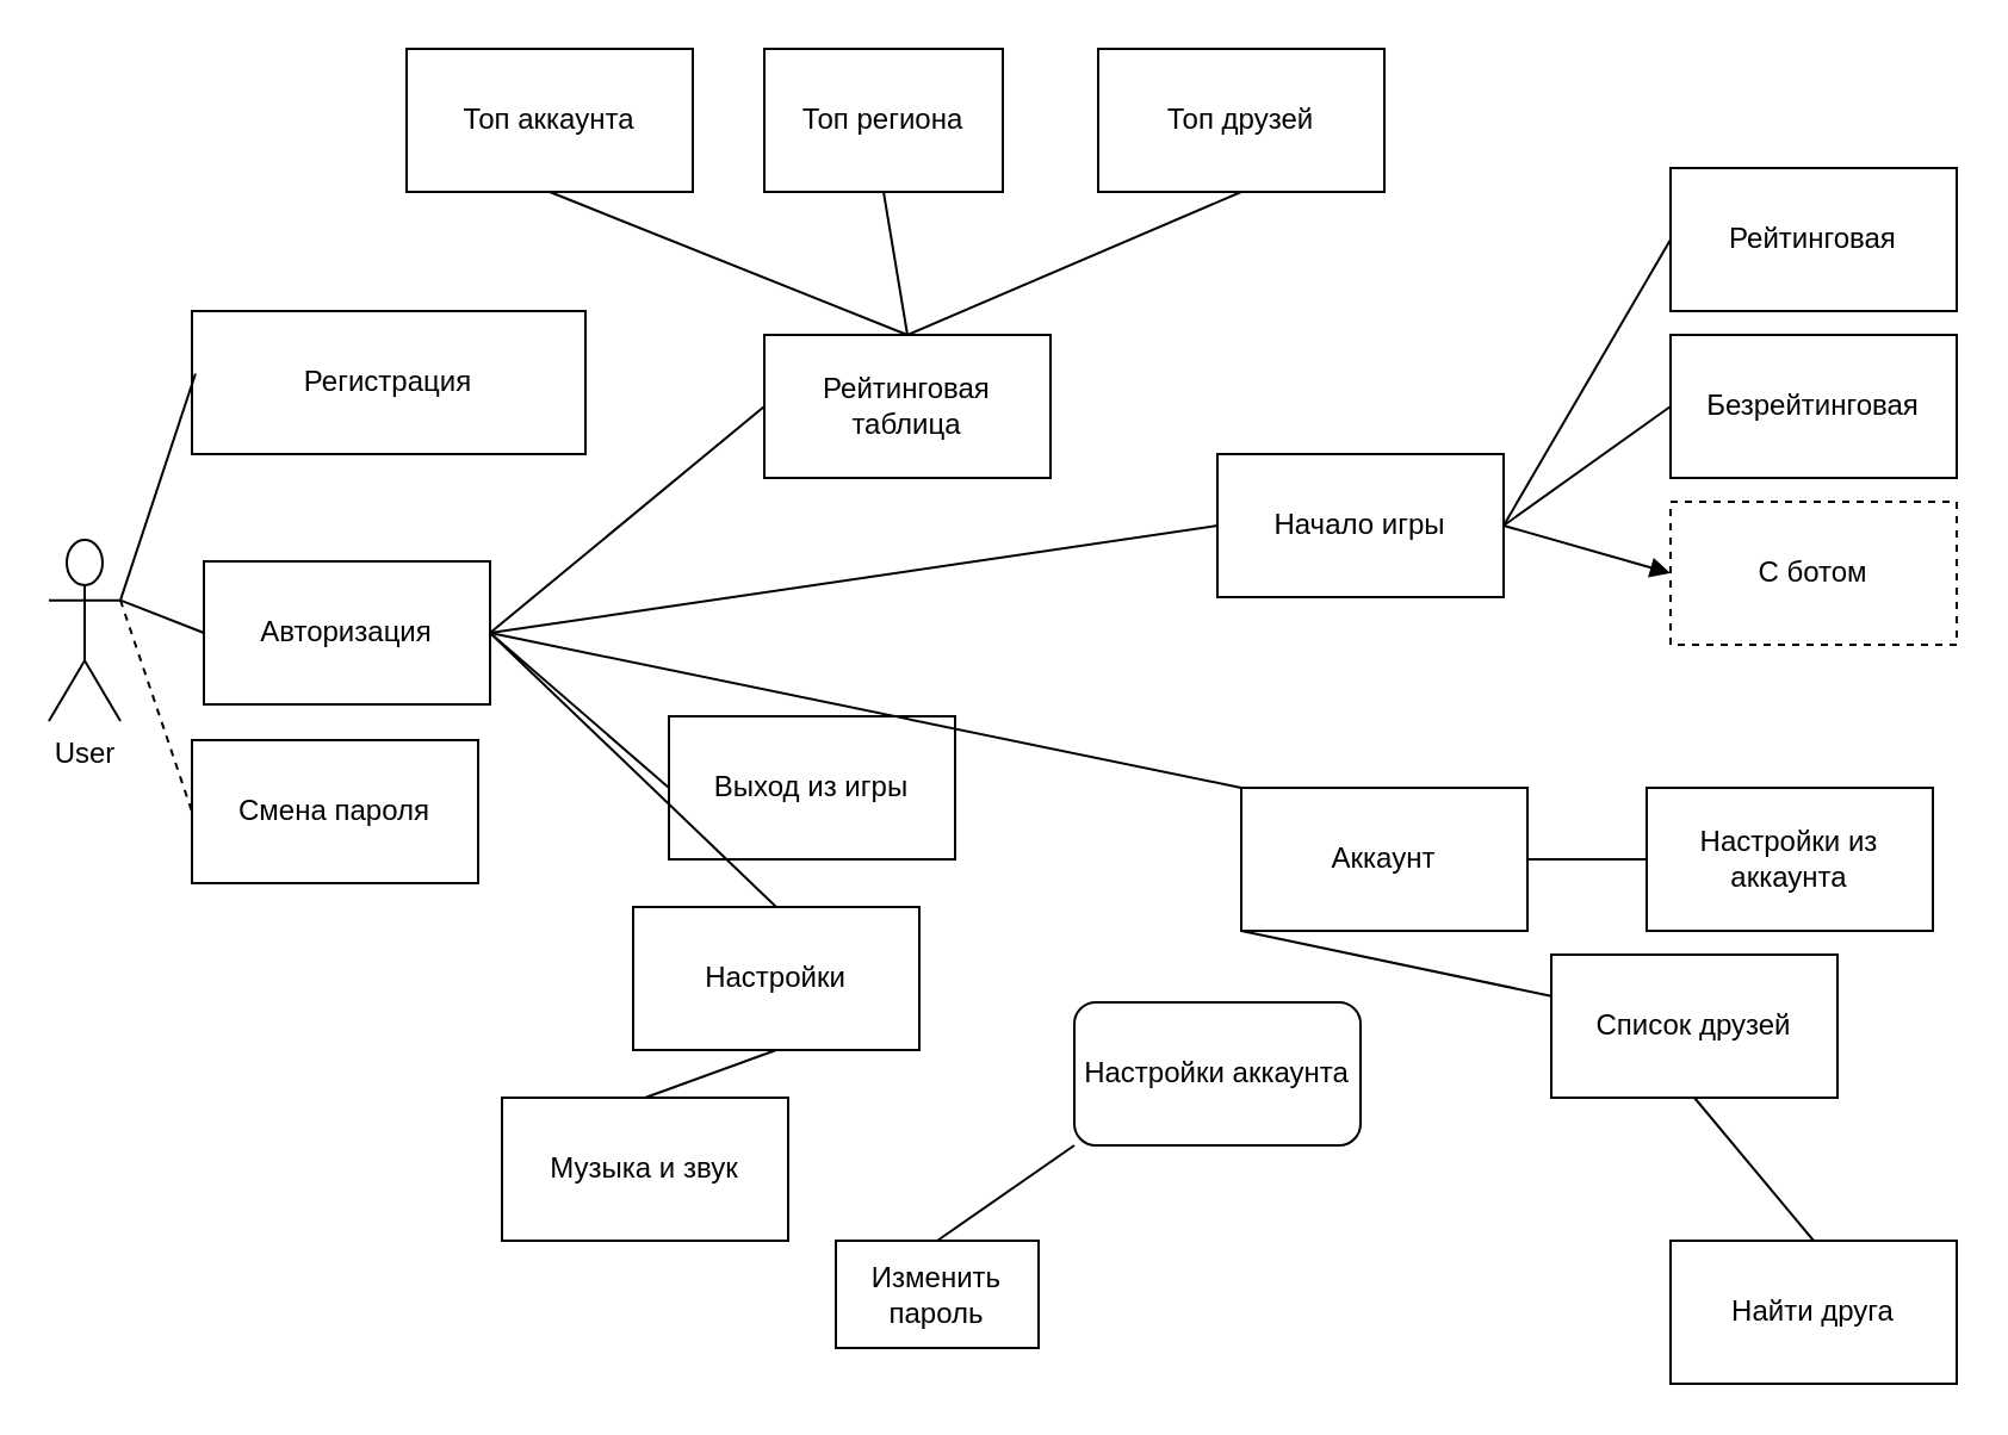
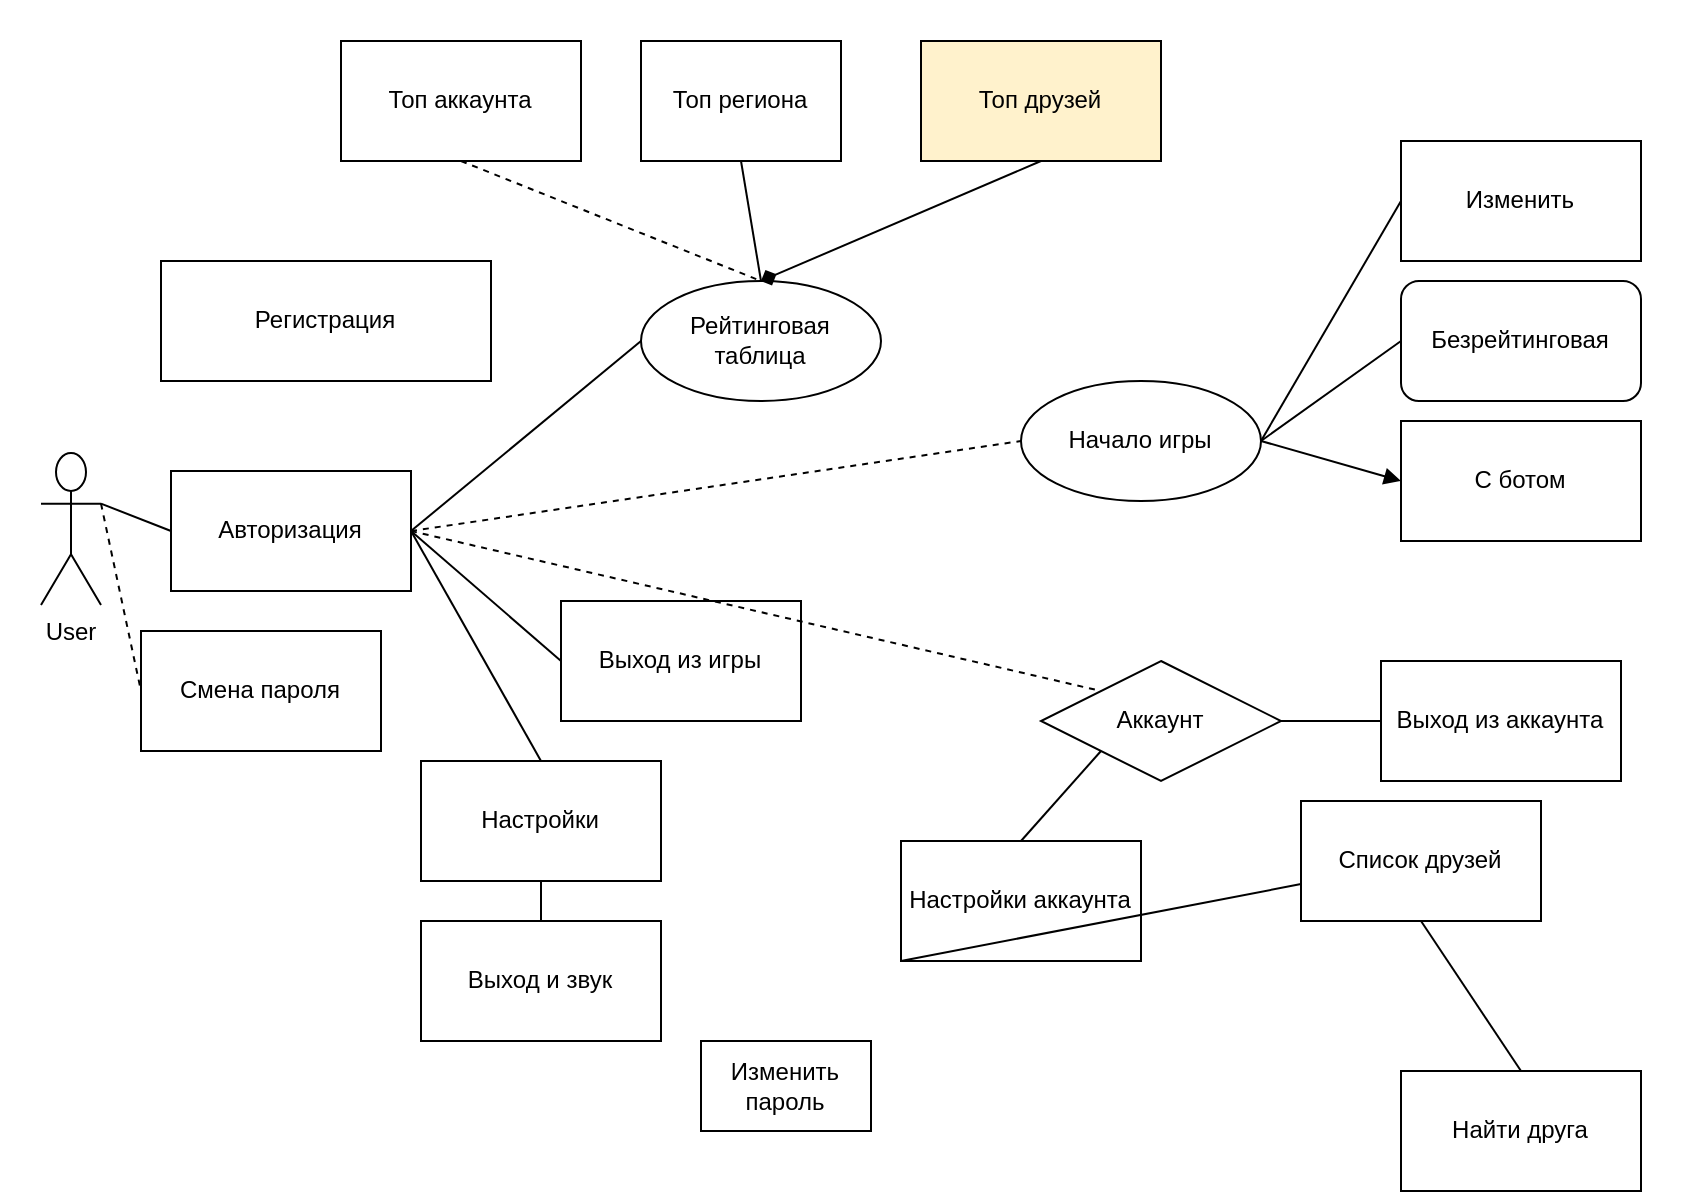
- <mxCell id="19" value="Топ друзей" style="rounded=0;whiteSpace=wrap;html=1;" parent="1" vertex="1"><mxGeometry x="460" y="20" width="120" height="60" as="geometry" /></mxCell>
+ <mxCell id="19" value="Топ друзей" style="rounded=0;whiteSpace=wrap;html=1;fillColor=#fff2cc;" parent="1" vertex="1"><mxGeometry x="460" y="20" width="120" height="60" as="geometry" /></mxCell>
- <mxCell id="38" value="Рейтинговая" style="rounded=0;whiteSpace=wrap;html=1;" vertex="1" parent="1"><mxGeometry x="700" y="70" width="120" height="60" as="geometry" /></mxCell>
+ <mxCell id="38" value="Изменить" style="rounded=0;whiteSpace=wrap;html=1;" vertex="1" parent="1"><mxGeometry x="700" y="70" width="120" height="60" as="geometry" /></mxCell>
- <mxCell id="20" value="" style="endArrow=none;html=1;rounded=0;exitX=0.5;exitY=1;exitDx=0;exitDy=0;entryX=0.5;entryY=0;entryDx=0;entryDy=0;" parent="1" source="18" target="12" edge="1"><mxGeometry width="50" height="50" relative="1" as="geometry"><mxPoint x="370" y="150" as="sourcePoint" /><mxPoint x="420" y="100" as="targetPoint" /></mxGeometry></mxCell>
+ <mxCell id="20" value="" style="endArrow=none;html=1;rounded=0;exitX=0.5;exitY=1;exitDx=0;exitDy=0;entryX=0.5;entryY=0;entryDx=0;entryDy=0;dashed=1;" parent="1" source="18" target="12" edge="1"><mxGeometry width="50" height="50" relative="1" as="geometry"><mxPoint x="370" y="150" as="sourcePoint" /><mxPoint x="420" y="100" as="targetPoint" /></mxGeometry></mxCell>
- <mxCell id="22" value="" style="endArrow=none;html=1;rounded=0;exitX=0.5;exitY=1;exitDx=0;exitDy=0;entryX=0.5;entryY=0;entryDx=0;entryDy=0;" parent="1" source="19" target="12" edge="1"><mxGeometry width="50" height="50" relative="1" as="geometry"><mxPoint x="300" y="60" as="sourcePoint" /><mxPoint x="505" y="170" as="targetPoint" /></mxGeometry></mxCell>
+ <mxCell id="22" value="" style="endArrow=diamond;html=1;rounded=0;exitX=0.5;exitY=1;exitDx=0;exitDy=0;entryX=0.5;entryY=0;entryDx=0;entryDy=0;" parent="1" source="19" target="12" edge="1"><mxGeometry width="50" height="50" relative="1" as="geometry"><mxPoint x="300" y="60" as="sourcePoint" /><mxPoint x="505" y="170" as="targetPoint" /></mxGeometry></mxCell>
- <mxCell id="12" value="Рейтинговая таблица" style="rounded=0;whiteSpace=wrap;html=1;" parent="1" vertex="1"><mxGeometry x="320" y="140" width="120" height="60" as="geometry" /></mxCell>
+ <mxCell id="12" value="Рейтинговая таблица" style="ellipse;whiteSpace=wrap;html=1;" parent="1" vertex="1"><mxGeometry x="320" y="140" width="120" height="60" as="geometry" /></mxCell>
- <mxCell id="36" value="Безрейтинговая" style="rounded=0;whiteSpace=wrap;html=1;" vertex="1" parent="1"><mxGeometry x="700" y="140" width="120" height="60" as="geometry" /></mxCell>
+ <mxCell id="36" value="Безрейтинговая" style="whiteSpace=wrap;html=1;rounded=1;" vertex="1" parent="1"><mxGeometry x="700" y="140" width="120" height="60" as="geometry" /></mxCell>
- <mxCell id="5" value="" style="endArrow=none;html=1;rounded=0;entryX=0.009;entryY=0.437;entryDx=0;entryDy=0;entryPerimeter=0;exitX=1;exitY=0.333;exitDx=0;exitDy=0;exitPerimeter=0;" parent="1" source="2" target="3" edge="1"><mxGeometry width="50" height="50" relative="1" as="geometry"><mxPoint x="40" y="230" as="sourcePoint" /><mxPoint x="220" y="220" as="targetPoint" /></mxGeometry></mxCell>
- <mxCell id="10" value="Начало игры" style="rounded=0;whiteSpace=wrap;html=1;" parent="1" vertex="1"><mxGeometry x="510" y="190" width="120" height="60" as="geometry" /></mxCell>
+ <mxCell id="10" value="Начало игры" style="ellipse;whiteSpace=wrap;html=1;" parent="1" vertex="1"><mxGeometry x="510" y="190" width="120" height="60" as="geometry" /></mxCell>
- <mxCell id="37" value="С ботом" style="rounded=0;whiteSpace=wrap;html=1;dashed=1;" vertex="1" parent="1"><mxGeometry x="700" y="210" width="120" height="60" as="geometry" /></mxCell>
+ <mxCell id="37" value="С ботом" style="rounded=0;whiteSpace=wrap;html=1;" vertex="1" parent="1"><mxGeometry x="700" y="210" width="120" height="60" as="geometry" /></mxCell>
- <mxCell id="9" value="" style="endArrow=none;html=1;rounded=0;exitX=1;exitY=0.5;exitDx=0;exitDy=0;entryX=0;entryY=0.5;entryDx=0;entryDy=0;" parent="1" source="4" target="10" edge="1"><mxGeometry width="50" height="50" relative="1" as="geometry"><mxPoint x="440" y="320" as="sourcePoint" /><mxPoint x="470" y="250" as="targetPoint" /></mxGeometry></mxCell>
+ <mxCell id="9" value="" style="endArrow=none;html=1;rounded=0;exitX=1;exitY=0.5;exitDx=0;exitDy=0;entryX=0;entryY=0.5;entryDx=0;entryDy=0;dashed=1;" parent="1" source="4" target="10" edge="1"><mxGeometry width="50" height="50" relative="1" as="geometry"><mxPoint x="440" y="320" as="sourcePoint" /><mxPoint x="470" y="250" as="targetPoint" /></mxGeometry></mxCell>
- <mxCell id="26" value="" style="endArrow=none;html=1;rounded=0;exitX=1;exitY=0.5;exitDx=0;exitDy=0;entryX=0;entryY=0;entryDx=0;entryDy=0;" edge="1" parent="1" source="4" target="23"><mxGeometry width="50" height="50" relative="1" as="geometry"><mxPoint x="430" y="420" as="sourcePoint" /><mxPoint x="480" y="370" as="targetPoint" /></mxGeometry></mxCell>
+ <mxCell id="26" value="" style="endArrow=none;html=1;rounded=0;exitX=1;exitY=0.5;exitDx=0;exitDy=0;entryX=0;entryY=0;entryDx=0;entryDy=0;dashed=1;" edge="1" parent="1" source="4" target="23"><mxGeometry width="50" height="50" relative="1" as="geometry"><mxPoint x="430" y="420" as="sourcePoint" /><mxPoint x="480" y="370" as="targetPoint" /></mxGeometry></mxCell>
- <mxCell id="7" value="Смена пароля" style="rounded=0;whiteSpace=wrap;html=1;" parent="1" vertex="1"><mxGeometry x="80" y="310" width="120" height="60" as="geometry" /></mxCell>
+ <mxCell id="7" value="Смена пароля" style="rounded=0;whiteSpace=wrap;html=1;" parent="1" vertex="1"><mxGeometry x="70" y="315" width="120" height="60" as="geometry" /></mxCell>
- <mxCell id="23" value="Аккаунт" style="rounded=0;whiteSpace=wrap;html=1;" parent="1" vertex="1"><mxGeometry x="520" y="330" width="120" height="60" as="geometry" /></mxCell>
+ <mxCell id="23" value="Аккаунт" style="rhombus;whiteSpace=wrap;html=1;" parent="1" vertex="1"><mxGeometry x="520" y="330" width="120" height="60" as="geometry" /></mxCell>
- <mxCell id="35" value="Настройки из аккаунта" style="rounded=0;whiteSpace=wrap;html=1;" vertex="1" parent="1"><mxGeometry x="690" y="330" width="120" height="60" as="geometry" /></mxCell>
+ <mxCell id="35" value="Выход из аккаунта" style="rounded=0;whiteSpace=wrap;html=1;" vertex="1" parent="1"><mxGeometry x="690" y="330" width="120" height="60" as="geometry" /></mxCell>
- <mxCell id="28" value="" style="endArrow=none;html=1;rounded=0;exitX=0;exitY=1;exitDx=0;exitDy=0;" edge="1" parent="1" source="23" target="31"><mxGeometry width="50" height="50" relative="1" as="geometry"><mxPoint x="330" y="300" as="sourcePoint" /><mxPoint x="530" y="340" as="targetPoint" /></mxGeometry></mxCell>
+ <mxCell id="28" value="" style="endArrow=none;html=1;rounded=0;exitX=0;exitY=1;exitDx=0;exitDy=0;entryX=0.5;entryY=0;entryDx=0;entryDy=0;" edge="1" parent="1" source="23" target="27"><mxGeometry width="50" height="50" relative="1" as="geometry"><mxPoint x="330" y="300" as="sourcePoint" /><mxPoint x="530" y="340" as="targetPoint" /></mxGeometry></mxCell>
- <mxCell id="15" value="Настройки&lt;br&gt;" style="rounded=0;whiteSpace=wrap;html=1;" parent="1" vertex="1"><mxGeometry x="265" y="380" width="120" height="60" as="geometry" /></mxCell>
+ <mxCell id="15" value="Настройки&lt;br&gt;" style="rounded=0;whiteSpace=wrap;html=1;" parent="1" vertex="1"><mxGeometry x="210" y="380" width="120" height="60" as="geometry" /></mxCell>
- <mxCell id="27" value="Настройки аккаунта" style="whiteSpace=wrap;html=1;rounded=1;" vertex="1" parent="1"><mxGeometry x="450" y="420" width="120" height="60" as="geometry" /></mxCell>
+ <mxCell id="27" value="Настройки аккаунта" style="rounded=0;whiteSpace=wrap;html=1;" vertex="1" parent="1"><mxGeometry x="450" y="420" width="120" height="60" as="geometry" /></mxCell>
- <mxCell id="24" value="Музыка и звук" style="rounded=0;whiteSpace=wrap;html=1;" parent="1" vertex="1"><mxGeometry x="210" y="460" width="120" height="60" as="geometry" /></mxCell>
+ <mxCell id="24" value="Выход и звук" style="rounded=0;whiteSpace=wrap;html=1;" parent="1" vertex="1"><mxGeometry x="210" y="460" width="120" height="60" as="geometry" /></mxCell>
- <mxCell id="30" value="" style="endArrow=none;html=1;rounded=0;exitX=0;exitY=1;exitDx=0;exitDy=0;entryX=0.5;entryY=0;entryDx=0;entryDy=0;" edge="1" parent="1" source="27" target="29"><mxGeometry width="50" height="50" relative="1" as="geometry"><mxPoint x="530" y="400" as="sourcePoint" /><mxPoint x="520" y="500" as="targetPoint" /></mxGeometry></mxCell>
+ <mxCell id="30" value="" style="endArrow=none;html=1;rounded=0;exitX=0;exitY=1;exitDx=0;exitDy=0;" edge="1" parent="1" source="27" target="31"><mxGeometry width="50" height="50" relative="1" as="geometry"><mxPoint x="530" y="400" as="sourcePoint" /><mxPoint x="520" y="500" as="targetPoint" /></mxGeometry></mxCell>
- <mxCell id="32" value="Найти друга" style="rounded=0;whiteSpace=wrap;html=1;" vertex="1" parent="1"><mxGeometry x="700" y="520" width="120" height="60" as="geometry" /></mxCell>
+ <mxCell id="32" value="Найти друга" style="rounded=0;whiteSpace=wrap;html=1;" vertex="1" parent="1"><mxGeometry x="700" y="535" width="120" height="60" as="geometry" /></mxCell>
